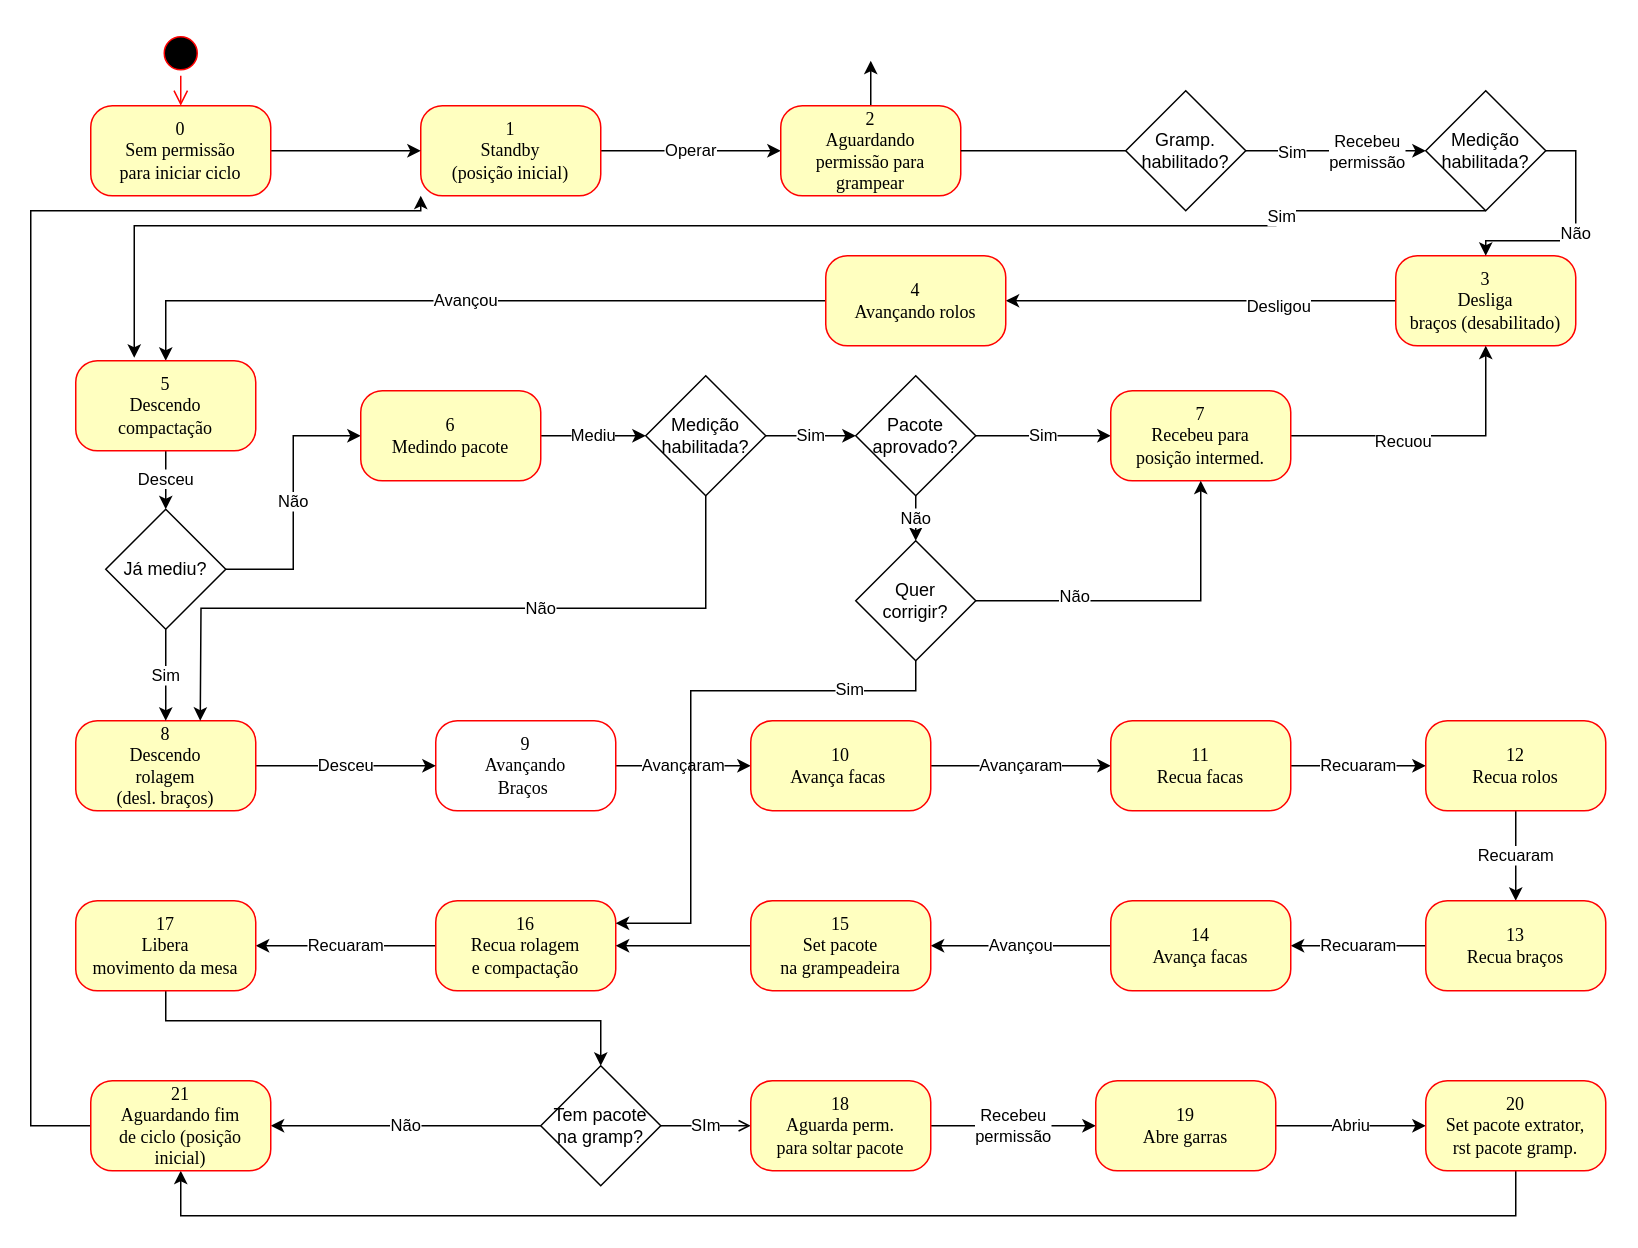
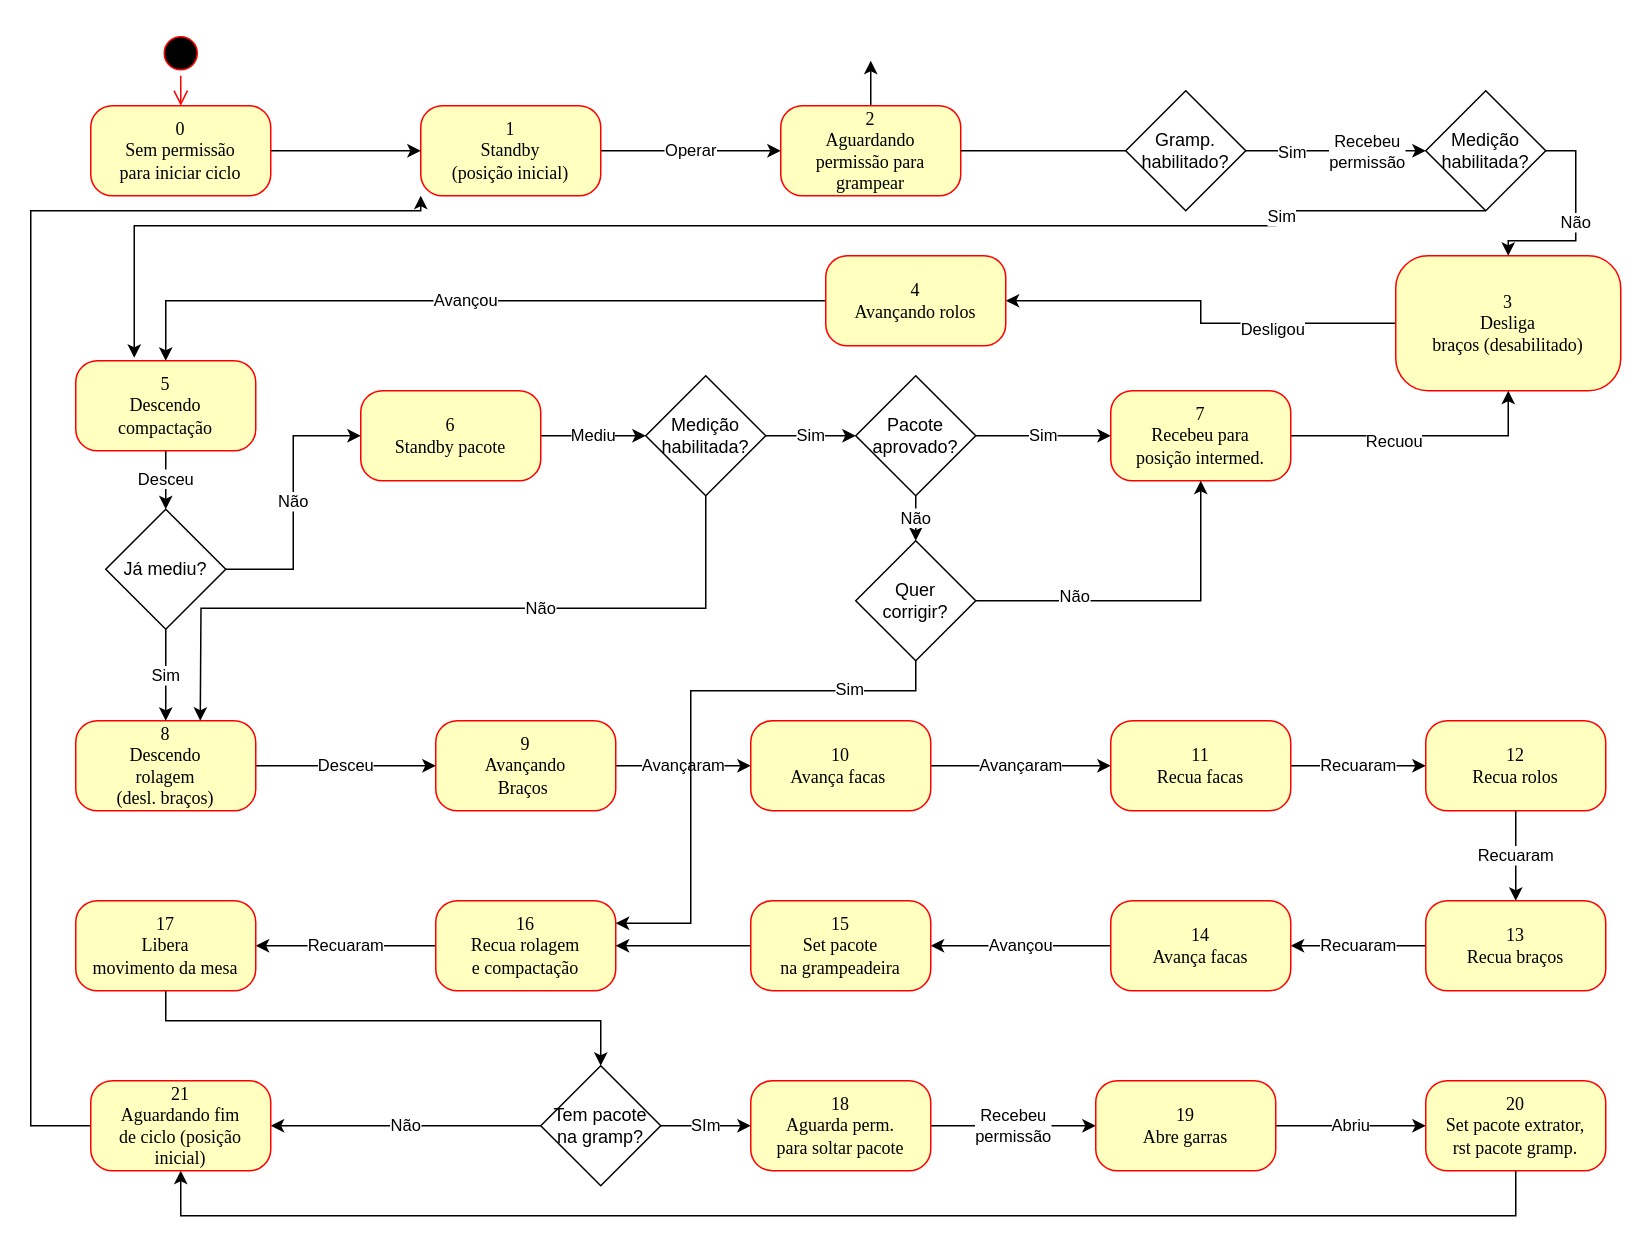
- <mxCell id="14" value="3&lt;br&gt;Desliga&lt;br&gt;braços (desabilitado)" style="rounded=1;whiteSpace=wrap;html=1;arcSize=24;fillColor=#ffffc0;strokeColor=#ff0000;shadow=0;comic=0;labelBackgroundColor=none;fontFamily=Verdana;fontSize=12;fontColor=#000000;align=center;" parent="1" vertex="1"><mxGeometry x="930" y="170" width="120" height="60" as="geometry" /></mxCell>
+ <mxCell id="14" value="3&lt;br&gt;Desliga&lt;br&gt;braços (desabilitado)" style="rounded=1;whiteSpace=wrap;html=1;arcSize=24;fillColor=#ffffc0;strokeColor=#ff0000;shadow=0;comic=0;labelBackgroundColor=none;fontFamily=Verdana;fontSize=12;fontColor=#000000;align=center;" parent="1" vertex="1"><mxGeometry x="930" y="170" width="150" height="90" as="geometry" /></mxCell>
- <mxCell id="55" value="6&lt;br&gt;Medindo pacote" style="rounded=1;whiteSpace=wrap;html=1;arcSize=24;fillColor=#ffffc0;strokeColor=#ff0000;shadow=0;comic=0;labelBackgroundColor=none;fontFamily=Verdana;fontSize=12;fontColor=#000000;align=center;" parent="1" vertex="1"><mxGeometry x="240" y="260" width="120" height="60" as="geometry" /></mxCell>
+ <mxCell id="55" value="6&lt;br&gt;Standby pacote" style="rounded=1;whiteSpace=wrap;html=1;arcSize=24;fillColor=#ffffc0;strokeColor=#ff0000;shadow=0;comic=0;labelBackgroundColor=none;fontFamily=Verdana;fontSize=12;fontColor=#000000;align=center;" parent="1" vertex="1"><mxGeometry x="240" y="260" width="120" height="60" as="geometry" /></mxCell>
- <mxCell id="10" value="9&lt;br&gt;Avançando&lt;br&gt;Braços&amp;nbsp;" style="rounded=1;whiteSpace=wrap;html=1;arcSize=24;fillColor=#ffffff;strokeColor=#ff0000;shadow=0;comic=0;labelBackgroundColor=none;fontFamily=Verdana;fontSize=12;fontColor=#000000;align=center;" parent="1" vertex="1"><mxGeometry x="290" y="480" width="120" height="60" as="geometry" /></mxCell>
+ <mxCell id="10" value="9&lt;br&gt;Avançando&lt;br&gt;Braços&amp;nbsp;" style="rounded=1;whiteSpace=wrap;html=1;arcSize=24;fillColor=#ffffc0;strokeColor=#ff0000;shadow=0;comic=0;labelBackgroundColor=none;fontFamily=Verdana;fontSize=12;fontColor=#000000;align=center;" parent="1" vertex="1"><mxGeometry x="290" y="480" width="120" height="60" as="geometry" /></mxCell>
- <mxCell id="48" value="SIm" style="edgeStyle=orthogonalEdgeStyle;rounded=0;orthogonalLoop=1;jettySize=auto;html=1;endArrow=open;" parent="1" source="50" target="52" edge="1"><mxGeometry relative="1" as="geometry" /></mxCell>
+ <mxCell id="48" value="SIm" style="edgeStyle=orthogonalEdgeStyle;rounded=0;orthogonalLoop=1;jettySize=auto;html=1;" parent="1" source="50" target="52" edge="1"><mxGeometry relative="1" as="geometry" /></mxCell>
